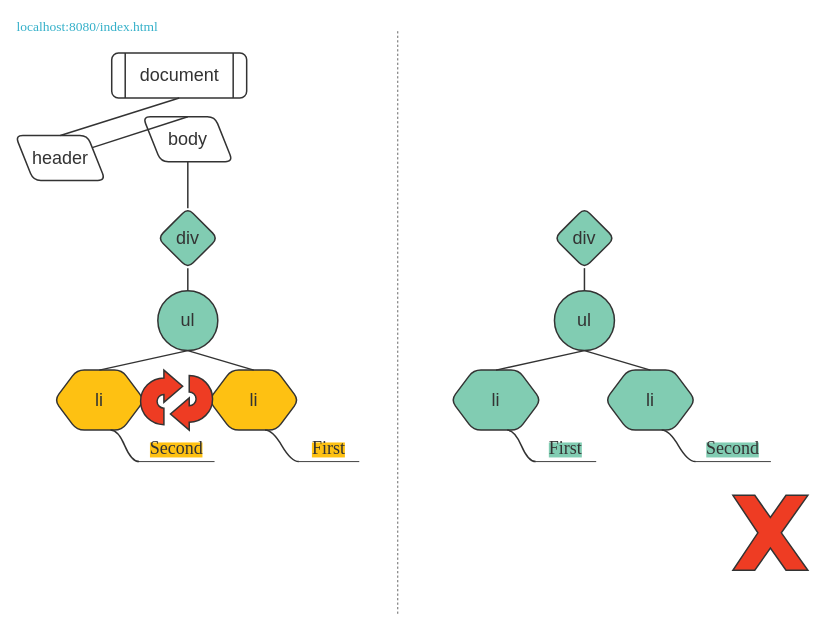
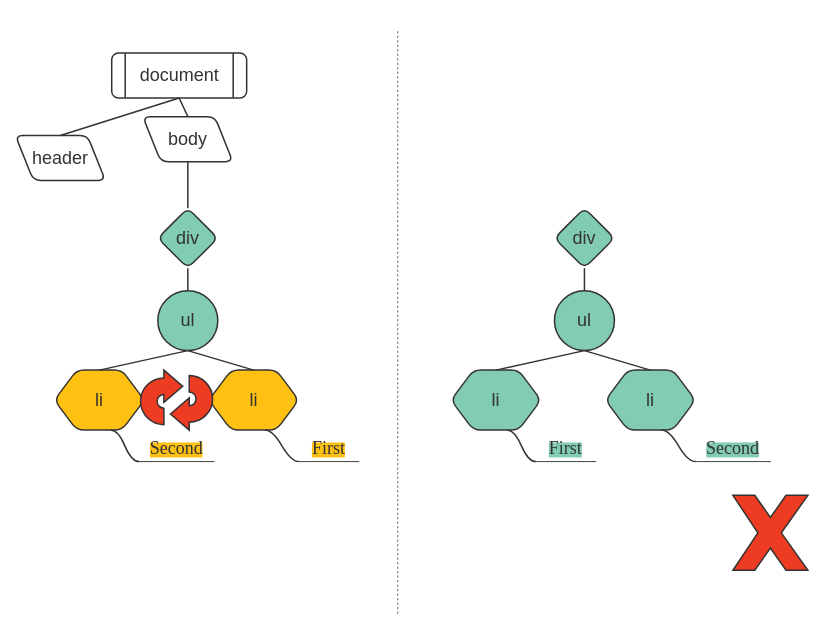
- <mxCell id="12" value="&lt;div style=&quot;font-size: 18px&quot;&gt;localhost:8080/index.html&lt;/div&gt;" style="text;html=1;strokeColor=none;fillColor=none;align=left;verticalAlign=middle;whiteSpace=wrap;rounded=0;labelBackgroundColor=none;fontFamily=Lucida Console;fontSize=18;fontColor=#34b0c9;" parent="1" vertex="1"><mxGeometry x="20" y="20" width="380" height="30" as="geometry" /></mxCell>
- <mxCell id="16" value="" style="endArrow=none;html=1;strokeColor=#333333;strokeWidth=2;fontFamily=Lucida Console;fontSize=18;fontColor=#34b0c9;exitX=0.5;exitY=0;exitDx=0;exitDy=0;" parent="1" source="14" target="9" edge="1"><mxGeometry width="50" height="50" relative="1" as="geometry"><mxPoint x="440" y="170" as="sourcePoint" /><mxPoint x="490" y="120" as="targetPoint" /></mxGeometry></mxCell>
+ <mxCell id="16" value="" style="endArrow=none;html=1;strokeColor=#333333;strokeWidth=2;fontFamily=Lucida Console;fontSize=18;fontColor=#34b0c9;exitX=0.5;exitY=0;exitDx=0;exitDy=0;entryX=0.5;entryY=1;entryDx=0;entryDy=0;" parent="1" source="14" target="10" edge="1"><mxGeometry width="50" height="50" relative="1" as="geometry"><mxPoint x="440" y="170" as="sourcePoint" /><mxPoint x="490" y="120" as="targetPoint" /></mxGeometry></mxCell>
